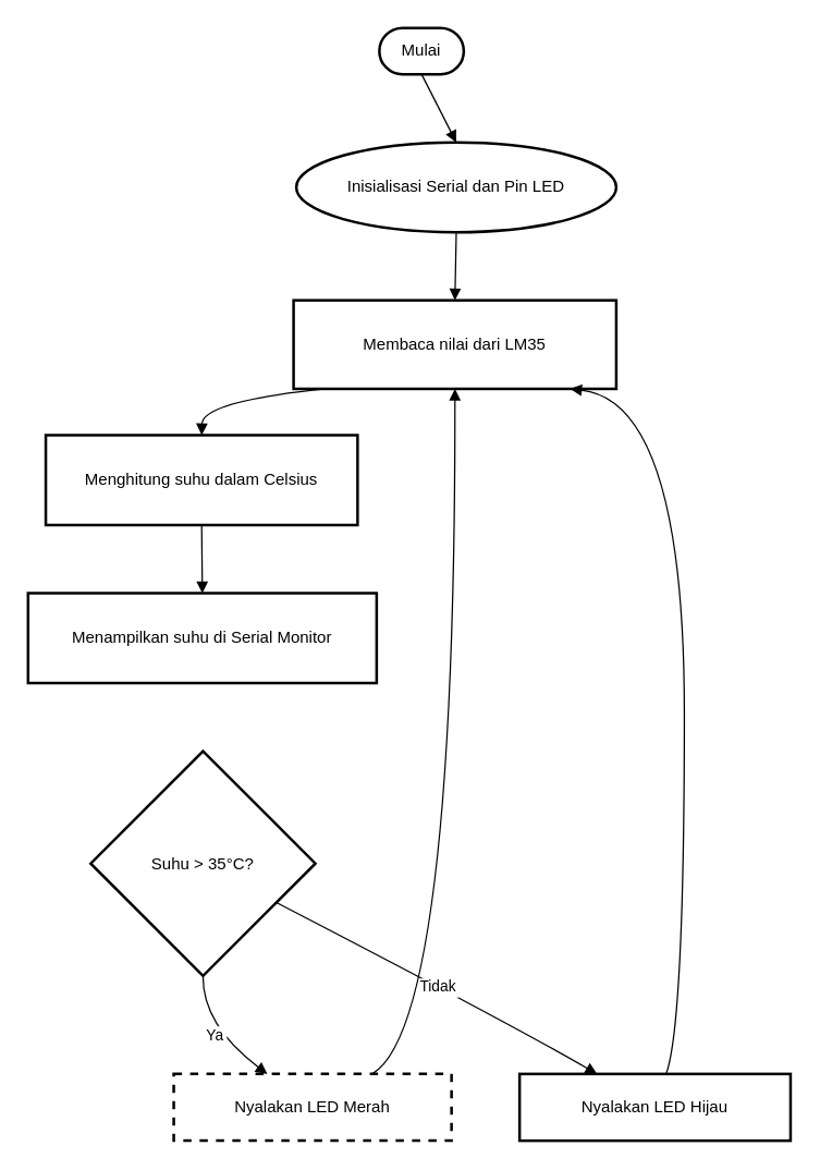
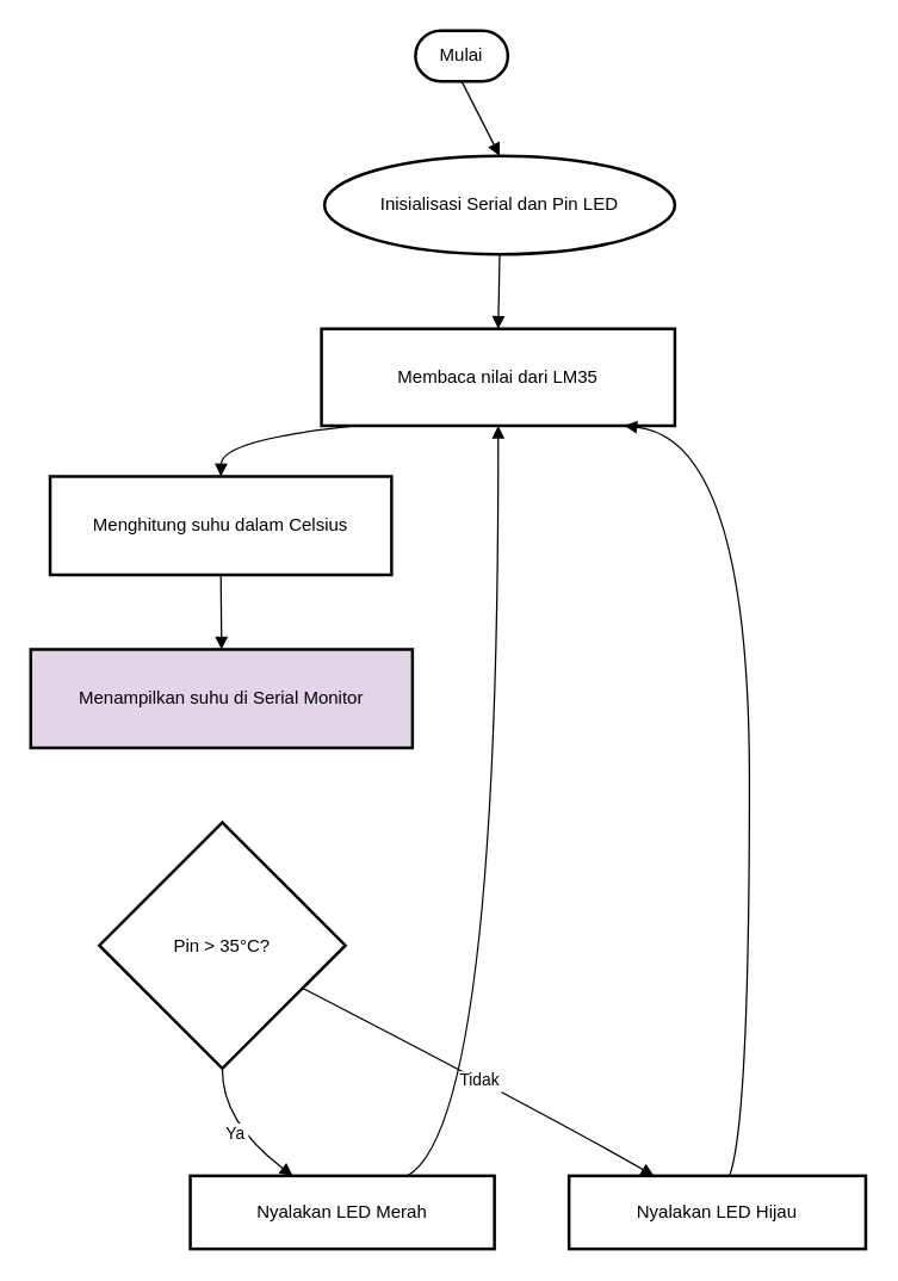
- <mxCell id="6" value="Menampilkan suhu di Serial Monitor" style="whiteSpace=wrap;strokeWidth=2;" vertex="1" parent="1"><mxGeometry x="20" y="435" width="256" height="66" as="geometry" /></mxCell>
+ <mxCell id="6" value="Menampilkan suhu di Serial Monitor" style="whiteSpace=wrap;strokeWidth=2;fillColor=#e1d5e7;" vertex="1" parent="1"><mxGeometry x="20" y="435" width="256" height="66" as="geometry" /></mxCell>
- <mxCell id="7" value="Suhu &gt; 35°C?" style="rhombus;strokeWidth=2;whiteSpace=wrap;" vertex="1" parent="1"><mxGeometry x="66" y="551" width="165" height="165" as="geometry" /></mxCell>
+ <mxCell id="7" value="Pin &gt; 35°C?" style="rhombus;strokeWidth=2;whiteSpace=wrap;" vertex="1" parent="1"><mxGeometry x="66" y="551" width="165" height="165" as="geometry" /></mxCell>
- <mxCell id="8" value="Nyalakan LED Merah" style="whiteSpace=wrap;strokeWidth=2;dashed=1;" vertex="1" parent="1"><mxGeometry x="127" y="788" width="204" height="49" as="geometry" /></mxCell>
+ <mxCell id="8" value="Nyalakan LED Merah" style="whiteSpace=wrap;strokeWidth=2;" vertex="1" parent="1"><mxGeometry x="127" y="788" width="204" height="49" as="geometry" /></mxCell>
